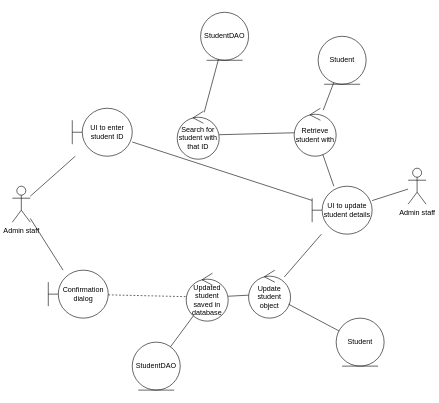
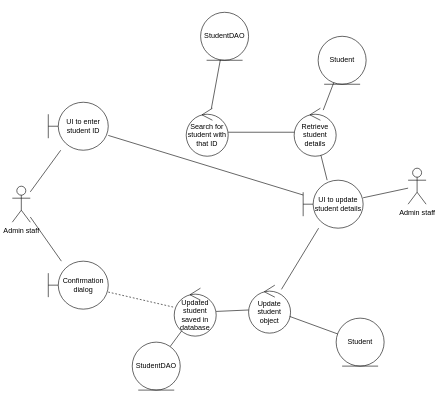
- <mxCell id="3" value="UI to enter student ID" style="shape=umlBoundary;whiteSpace=wrap;html=1;" vertex="1" parent="1"><mxGeometry x="120" y="180" width="100" height="80" as="geometry" /></mxCell>
+ <mxCell id="3" value="UI to enter student ID" style="shape=umlBoundary;whiteSpace=wrap;html=1;" vertex="1" parent="1"><mxGeometry x="80" y="170" width="100" height="80" as="geometry" /></mxCell>
- <mxCell id="4" value="Search for student with that ID" style="ellipse;shape=umlControl;whiteSpace=wrap;html=1;" vertex="1" parent="1"><mxGeometry x="295" y="185" width="70" height="80" as="geometry" /></mxCell>
+ <mxCell id="4" value="Search for student with that ID" style="ellipse;shape=umlControl;whiteSpace=wrap;html=1;" vertex="1" parent="1"><mxGeometry x="310" y="180" width="70" height="80" as="geometry" /></mxCell>
- <mxCell id="6" value="Retrieve student with" style="ellipse;shape=umlControl;whiteSpace=wrap;html=1;" vertex="1" parent="1"><mxGeometry x="490" y="180" width="70" height="80" as="geometry" /></mxCell>
+ <mxCell id="6" value="Retrieve student details" style="ellipse;shape=umlControl;whiteSpace=wrap;html=1;" vertex="1" parent="1"><mxGeometry x="490" y="180" width="70" height="80" as="geometry" /></mxCell>
- <mxCell id="8" value="UI to update student details" style="shape=umlBoundary;whiteSpace=wrap;html=1;" vertex="1" parent="1"><mxGeometry x="520" y="310" width="100" height="80" as="geometry" /></mxCell>
+ <mxCell id="8" value="UI to update student details" style="shape=umlBoundary;whiteSpace=wrap;html=1;" vertex="1" parent="1"><mxGeometry x="505" y="300" width="100" height="80" as="geometry" /></mxCell>
- <mxCell id="12" value="Confirmation dialog" style="shape=umlBoundary;whiteSpace=wrap;html=1;" vertex="1" parent="1"><mxGeometry x="80" y="450" width="100" height="80" as="geometry" /></mxCell>
+ <mxCell id="12" value="Confirmation dialog" style="shape=umlBoundary;whiteSpace=wrap;html=1;" vertex="1" parent="1"><mxGeometry x="80" y="435" width="100" height="80" as="geometry" /></mxCell>
- <mxCell id="9" value="Update student object" style="ellipse;shape=umlControl;whiteSpace=wrap;html=1;" vertex="1" parent="1"><mxGeometry x="414" y="450" width="70" height="80" as="geometry" /></mxCell>
+ <mxCell id="9" value="Update student object" style="ellipse;shape=umlControl;whiteSpace=wrap;html=1;" vertex="1" parent="1"><mxGeometry x="414" y="475" width="70" height="80" as="geometry" /></mxCell>
- <mxCell id="11" value="Updated student saved in database" style="ellipse;shape=umlControl;whiteSpace=wrap;html=1;" vertex="1" parent="1"><mxGeometry x="310" y="455" width="70" height="80" as="geometry" /></mxCell>
+ <mxCell id="11" value="Updated student saved in database" style="ellipse;shape=umlControl;whiteSpace=wrap;html=1;" vertex="1" parent="1"><mxGeometry x="290" y="480" width="70" height="80" as="geometry" /></mxCell>
